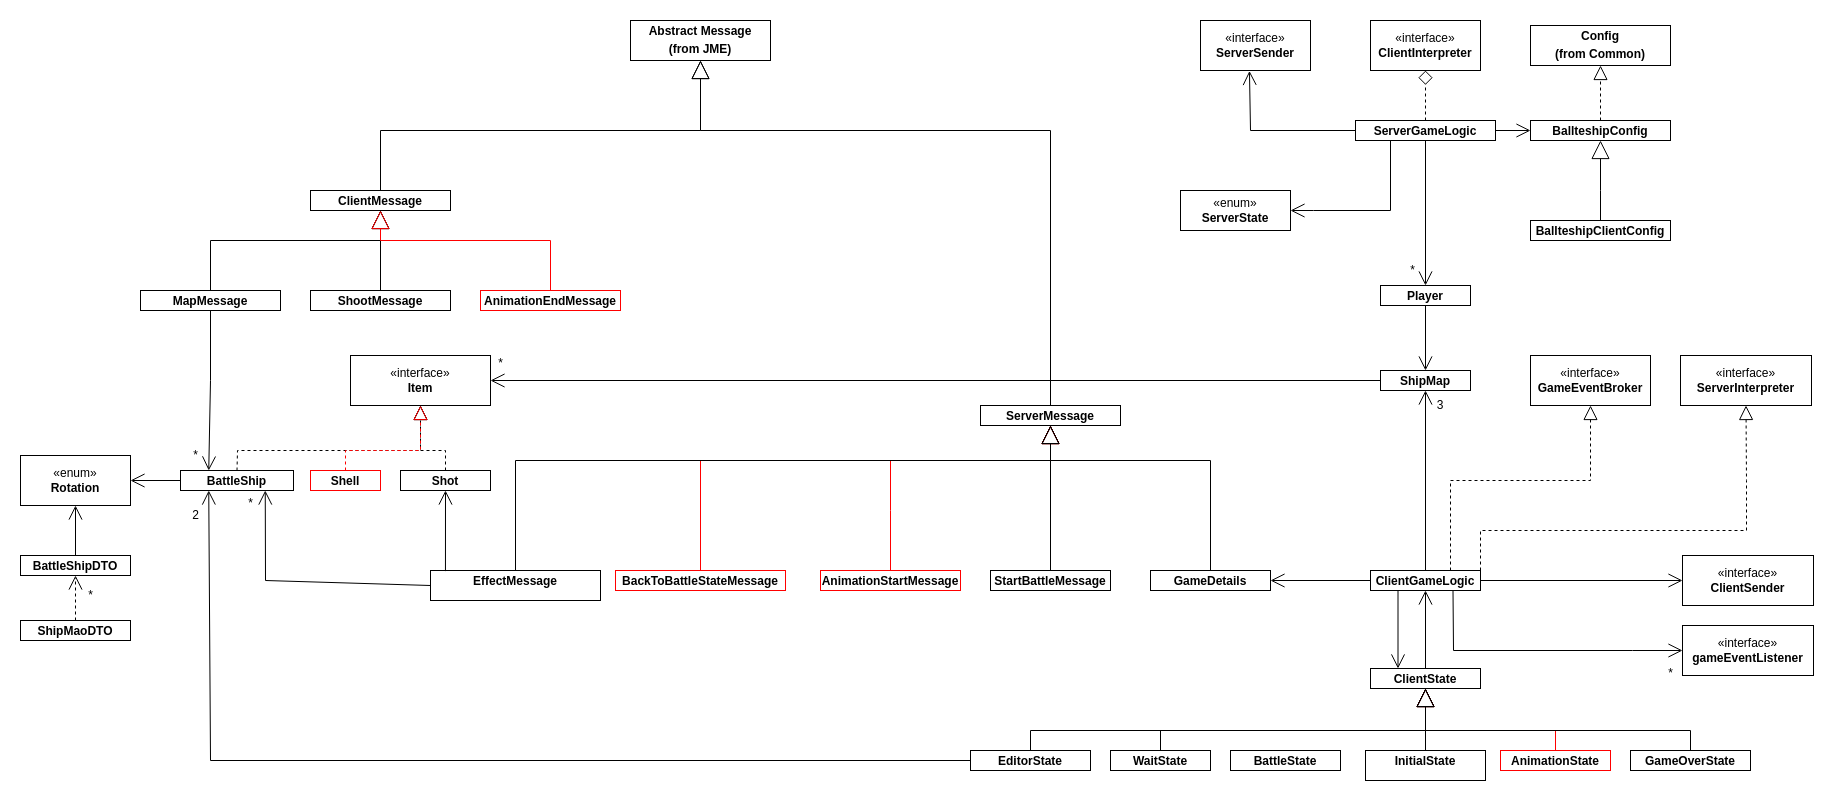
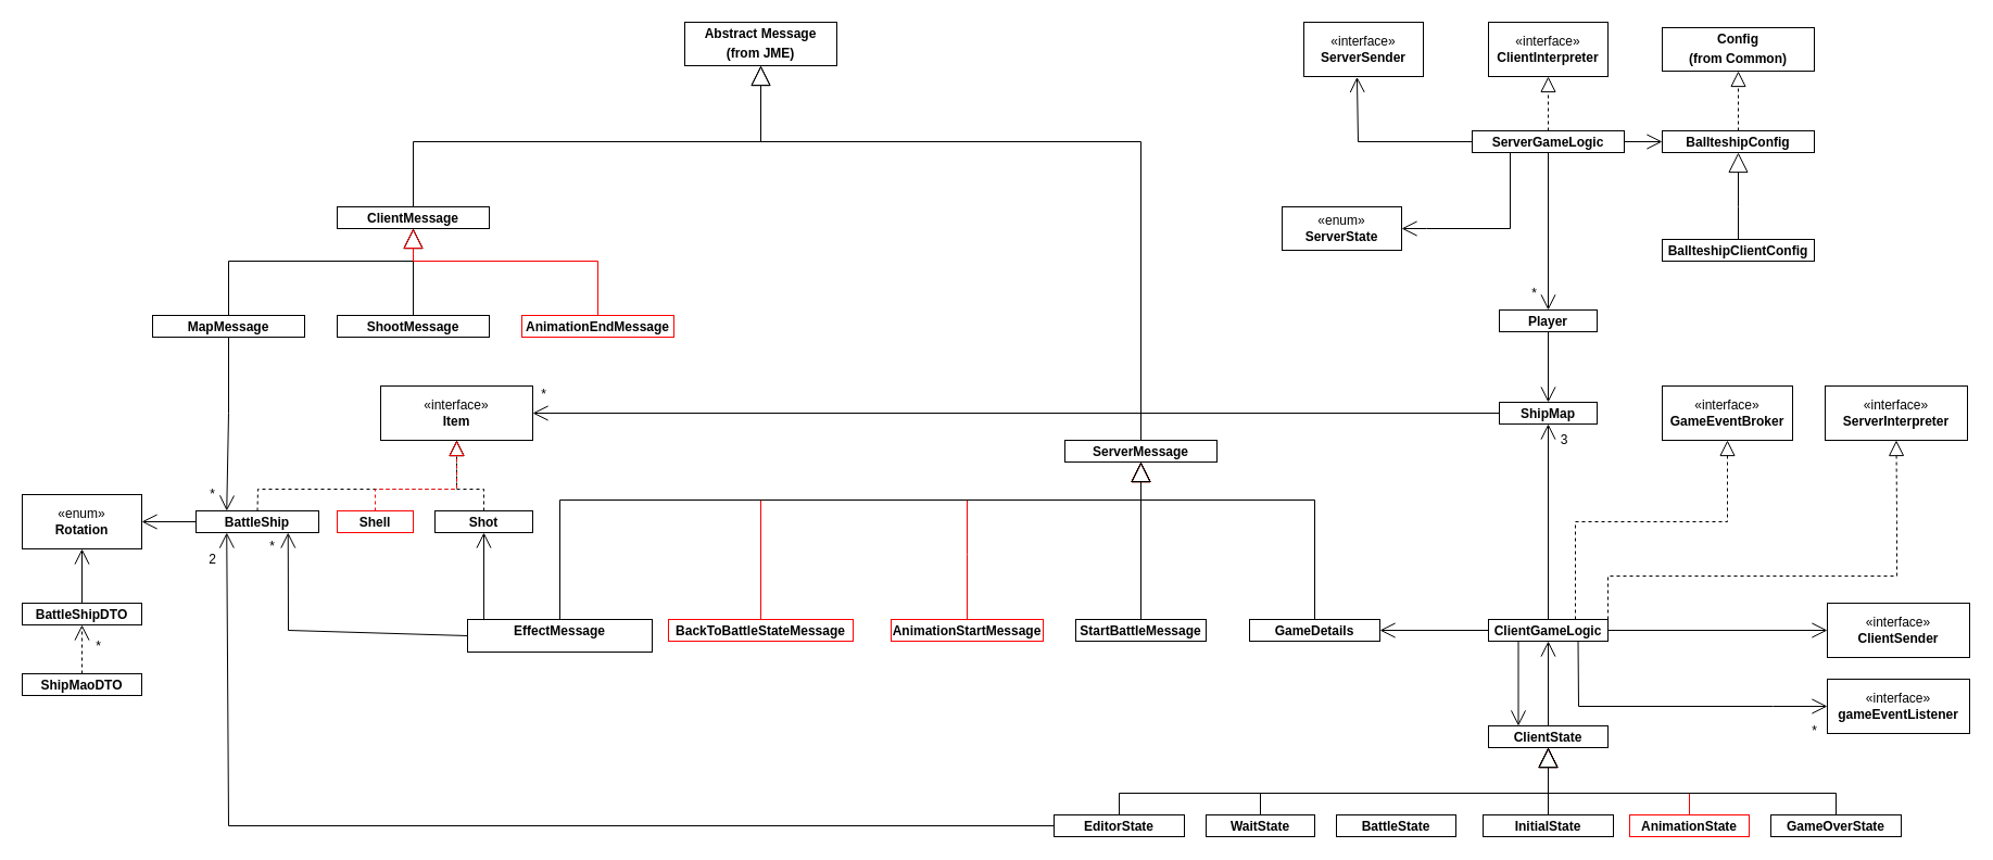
- <mxCell id="16" value="" style="endArrow=diamond;dashed=1;endFill=0;endSize=12;html=1;rounded=0;exitX=0.5;exitY=0;exitDx=0;exitDy=0;entryX=0.5;entryY=1;entryDx=0;entryDy=0;" parent="1" source="15" target="5" edge="1"><mxGeometry width="160" relative="1" as="geometry"><mxPoint x="1050" y="130" as="sourcePoint" /><mxPoint x="1210" y="130" as="targetPoint" /><Array as="points" /></mxGeometry></mxCell>
+ <mxCell id="16" value="" style="endArrow=block;dashed=1;endFill=0;endSize=12;html=1;rounded=0;exitX=0.5;exitY=0;exitDx=0;exitDy=0;entryX=0.5;entryY=1;entryDx=0;entryDy=0;" parent="1" source="15" target="5" edge="1"><mxGeometry width="160" relative="1" as="geometry"><mxPoint x="1050" y="130" as="sourcePoint" /><mxPoint x="1210" y="130" as="targetPoint" /><Array as="points" /></mxGeometry></mxCell>
- <mxCell id="72" value="&lt;p style=&quot;margin:0px;margin-top:4px;text-align:center;&quot;&gt;&lt;b&gt;InitialState&lt;/b&gt;&lt;/p&gt;" style="verticalAlign=top;align=left;overflow=fill;html=1;whiteSpace=wrap;" parent="1" vertex="1"><mxGeometry x="1365" y="750" width="120" height="30" as="geometry" /></mxCell>
+ <mxCell id="72" value="&lt;p style=&quot;margin:0px;margin-top:4px;text-align:center;&quot;&gt;&lt;b&gt;InitialState&lt;/b&gt;&lt;/p&gt;" style="verticalAlign=top;align=left;overflow=fill;html=1;whiteSpace=wrap;" parent="1" vertex="1"><mxGeometry x="1365" y="750" width="120" height="20" as="geometry" /></mxCell>
